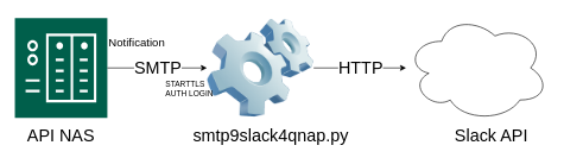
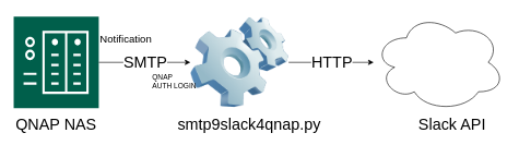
- <mxCell id="13" value="STARTTLS&lt;br style=&quot;font-size: 11px;&quot;&gt;AUTH LOGIN" style="text;html=1;strokeColor=none;fillColor=none;align=left;verticalAlign=middle;whiteSpace=wrap;rounded=0;fontSize=11;" vertex="1" parent="1"><mxGeometry x="230" y="120" width="70" height="10" as="geometry" /></mxCell>
+ <mxCell id="13" value="QNAP&lt;br style=&quot;font-size: 11px;&quot;&gt;AUTH LOGIN" style="text;html=1;strokeColor=none;fillColor=none;align=left;verticalAlign=middle;whiteSpace=wrap;rounded=0;fontSize=11;" vertex="1" parent="1"><mxGeometry x="230" y="120" width="70" height="10" as="geometry" /></mxCell>
- <mxCell id="11" value="API NAS" style="text;html=1;strokeColor=none;fillColor=none;align=center;verticalAlign=middle;whiteSpace=wrap;rounded=0;fontSize=24;" vertex="1" parent="1"><mxGeometry x="20" y="190" width="130" as="geometry" /></mxCell>
+ <mxCell id="11" value="QNAP NAS" style="text;html=1;strokeColor=none;fillColor=none;align=center;verticalAlign=middle;whiteSpace=wrap;rounded=0;fontSize=24;" vertex="1" parent="1"><mxGeometry x="20" y="190" width="130" as="geometry" /></mxCell>
